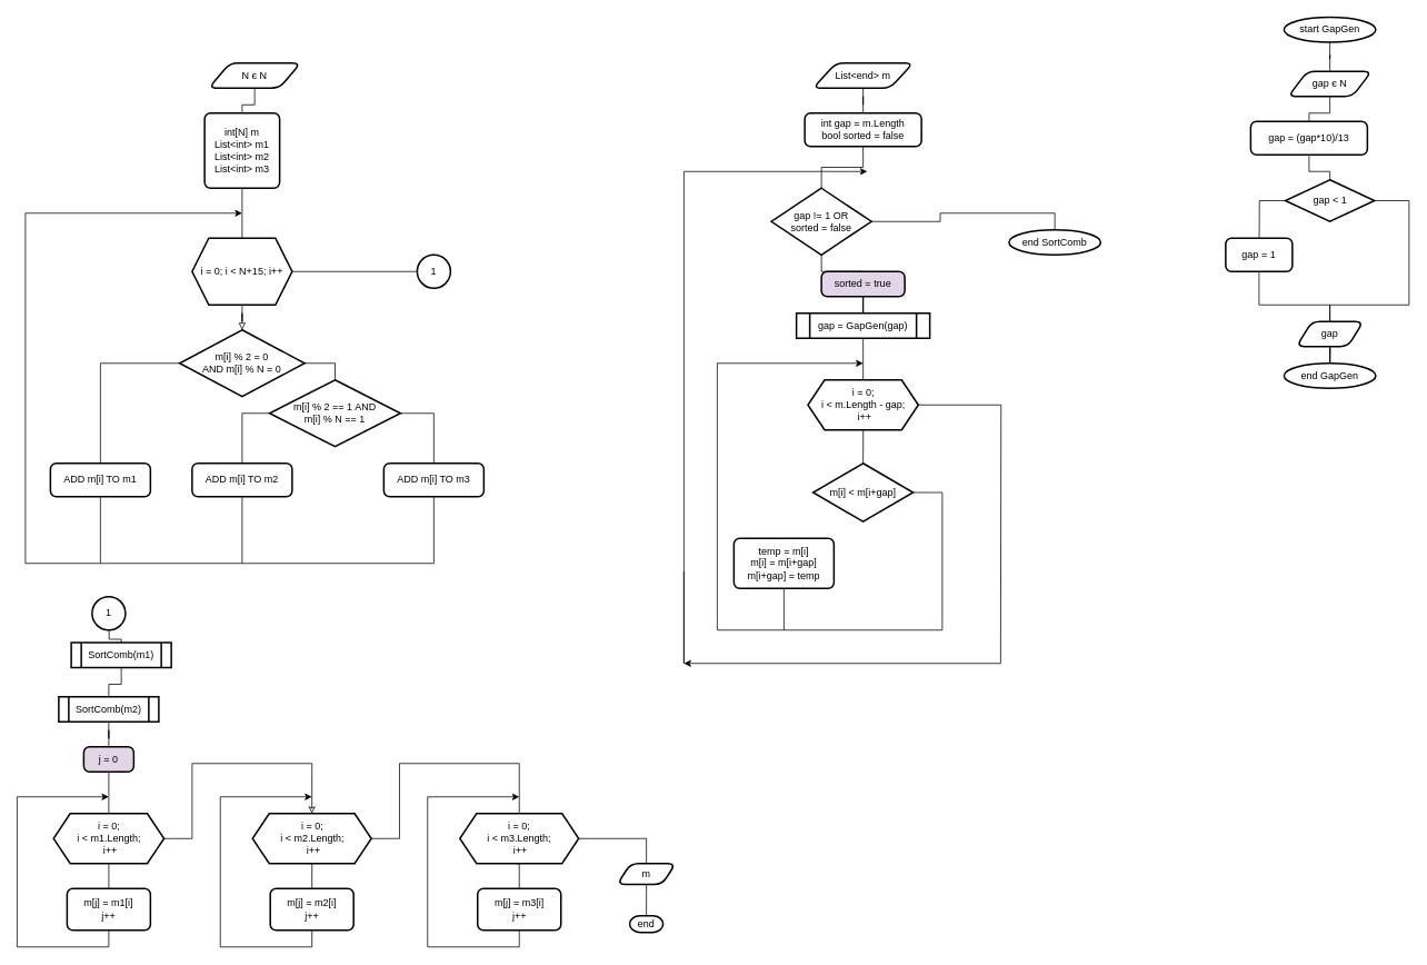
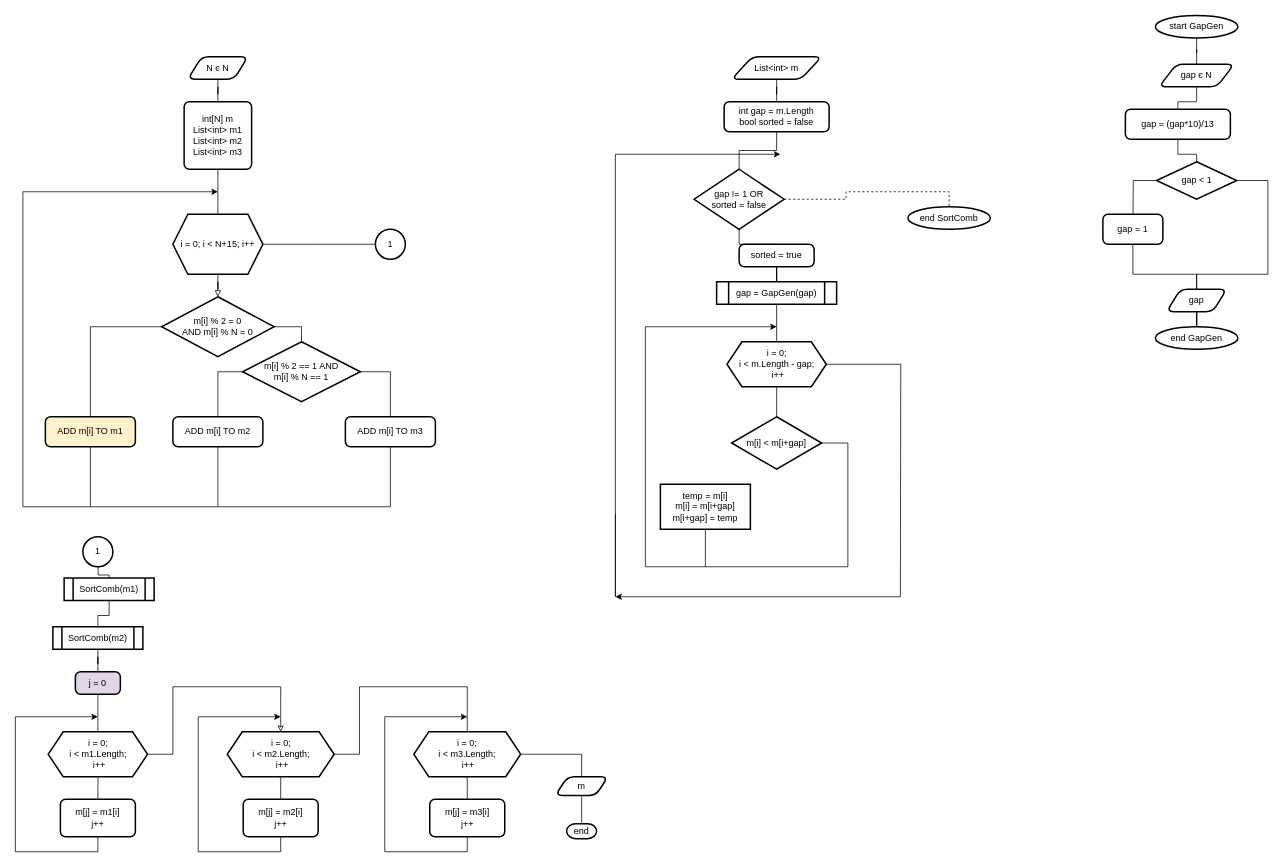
- <mxCell id="3" value="N є N" style="shape=parallelogram;html=1;strokeWidth=2;perimeter=parallelogramPerimeter;whiteSpace=wrap;rounded=1;arcSize=19;size=0.23;" vertex="1" parent="1"><mxGeometry x="250" y="75" width="110" height="30" as="geometry" /></mxCell>
+ <mxCell id="3" value="N є N" style="shape=parallelogram;html=1;strokeWidth=2;perimeter=parallelogramPerimeter;whiteSpace=wrap;rounded=1;arcSize=19;size=0.23;" vertex="1" parent="1"><mxGeometry x="250" y="75" width="80" height="30" as="geometry" /></mxCell>
- <mxCell id="29" value="List&amp;lt;end&amp;gt; m" style="shape=parallelogram;html=1;strokeWidth=2;perimeter=parallelogramPerimeter;whiteSpace=wrap;rounded=1;arcSize=19;size=0.23;" vertex="1" parent="1"><mxGeometry x="975" y="75" width="120" height="30" as="geometry" /></mxCell>
+ <mxCell id="29" value="List&amp;lt;int&amp;gt; m" style="shape=parallelogram;html=1;strokeWidth=2;perimeter=parallelogramPerimeter;whiteSpace=wrap;rounded=1;arcSize=19;size=0.23;" vertex="1" parent="1"><mxGeometry x="975" y="75" width="120" height="30" as="geometry" /></mxCell>
- <mxCell id="33" style="edgeStyle=orthogonalEdgeStyle;rounded=0;orthogonalLoop=1;jettySize=auto;html=1;startArrow=none;startFill=0;endArrow=none;endFill=0;entryX=0.5;entryY=0;entryDx=0;entryDy=0;" edge="1" parent="1" source="34" target="64"><mxGeometry relative="1" as="geometry"><mxPoint x="1170" y="265" as="targetPoint" /></mxGeometry></mxCell>
+ <mxCell id="33" style="edgeStyle=orthogonalEdgeStyle;rounded=0;orthogonalLoop=1;jettySize=auto;html=1;startArrow=none;startFill=0;endArrow=none;endFill=0;entryX=0.5;entryY=0;entryDx=0;entryDy=0;dashed=1;" edge="1" parent="1" source="34" target="64"><mxGeometry relative="1" as="geometry"><mxPoint x="1170" y="265" as="targetPoint" /></mxGeometry></mxCell>
- <mxCell id="36" value="sorted = true" style="rounded=1;whiteSpace=wrap;html=1;absoluteArcSize=1;arcSize=14;strokeWidth=2;fillColor=#e1d5e7;" vertex="1" parent="1"><mxGeometry x="985" y="325" width="100" height="30" as="geometry" /></mxCell>
+ <mxCell id="36" value="sorted = true" style="rounded=1;whiteSpace=wrap;html=1;absoluteArcSize=1;arcSize=14;strokeWidth=2;" vertex="1" parent="1"><mxGeometry x="985" y="325" width="100" height="30" as="geometry" /></mxCell>
- <mxCell id="16" value="ADD m[i] TO m1" style="rounded=1;whiteSpace=wrap;html=1;absoluteArcSize=1;arcSize=14;strokeWidth=2;" vertex="1" parent="1"><mxGeometry x="60" y="555" width="120" height="40" as="geometry" /></mxCell>
+ <mxCell id="16" value="ADD m[i] TO m1" style="rounded=1;whiteSpace=wrap;html=1;absoluteArcSize=1;arcSize=14;strokeWidth=2;fillColor=#fff2cc;" vertex="1" parent="1"><mxGeometry x="60" y="555" width="120" height="40" as="geometry" /></mxCell>
- <mxCell id="45" value="temp = m[i]&lt;br&gt;m[i] = m[i+gap]&lt;br&gt;m[i+gap] = temp" style="rounded=1;whiteSpace=wrap;html=1;absoluteArcSize=1;arcSize=14;strokeWidth=2;" vertex="1" parent="1"><mxGeometry x="880" y="645" width="120" height="60" as="geometry" /></mxCell>
+ <mxCell id="45" value="temp = m[i]&lt;br&gt;m[i] = m[i+gap]&lt;br&gt;m[i+gap] = temp" style="whiteSpace=wrap;html=1;absoluteArcSize=1;arcSize=14;strokeWidth=2;rounded=0;" vertex="1" parent="1"><mxGeometry x="880" y="645" width="120" height="60" as="geometry" /></mxCell>
